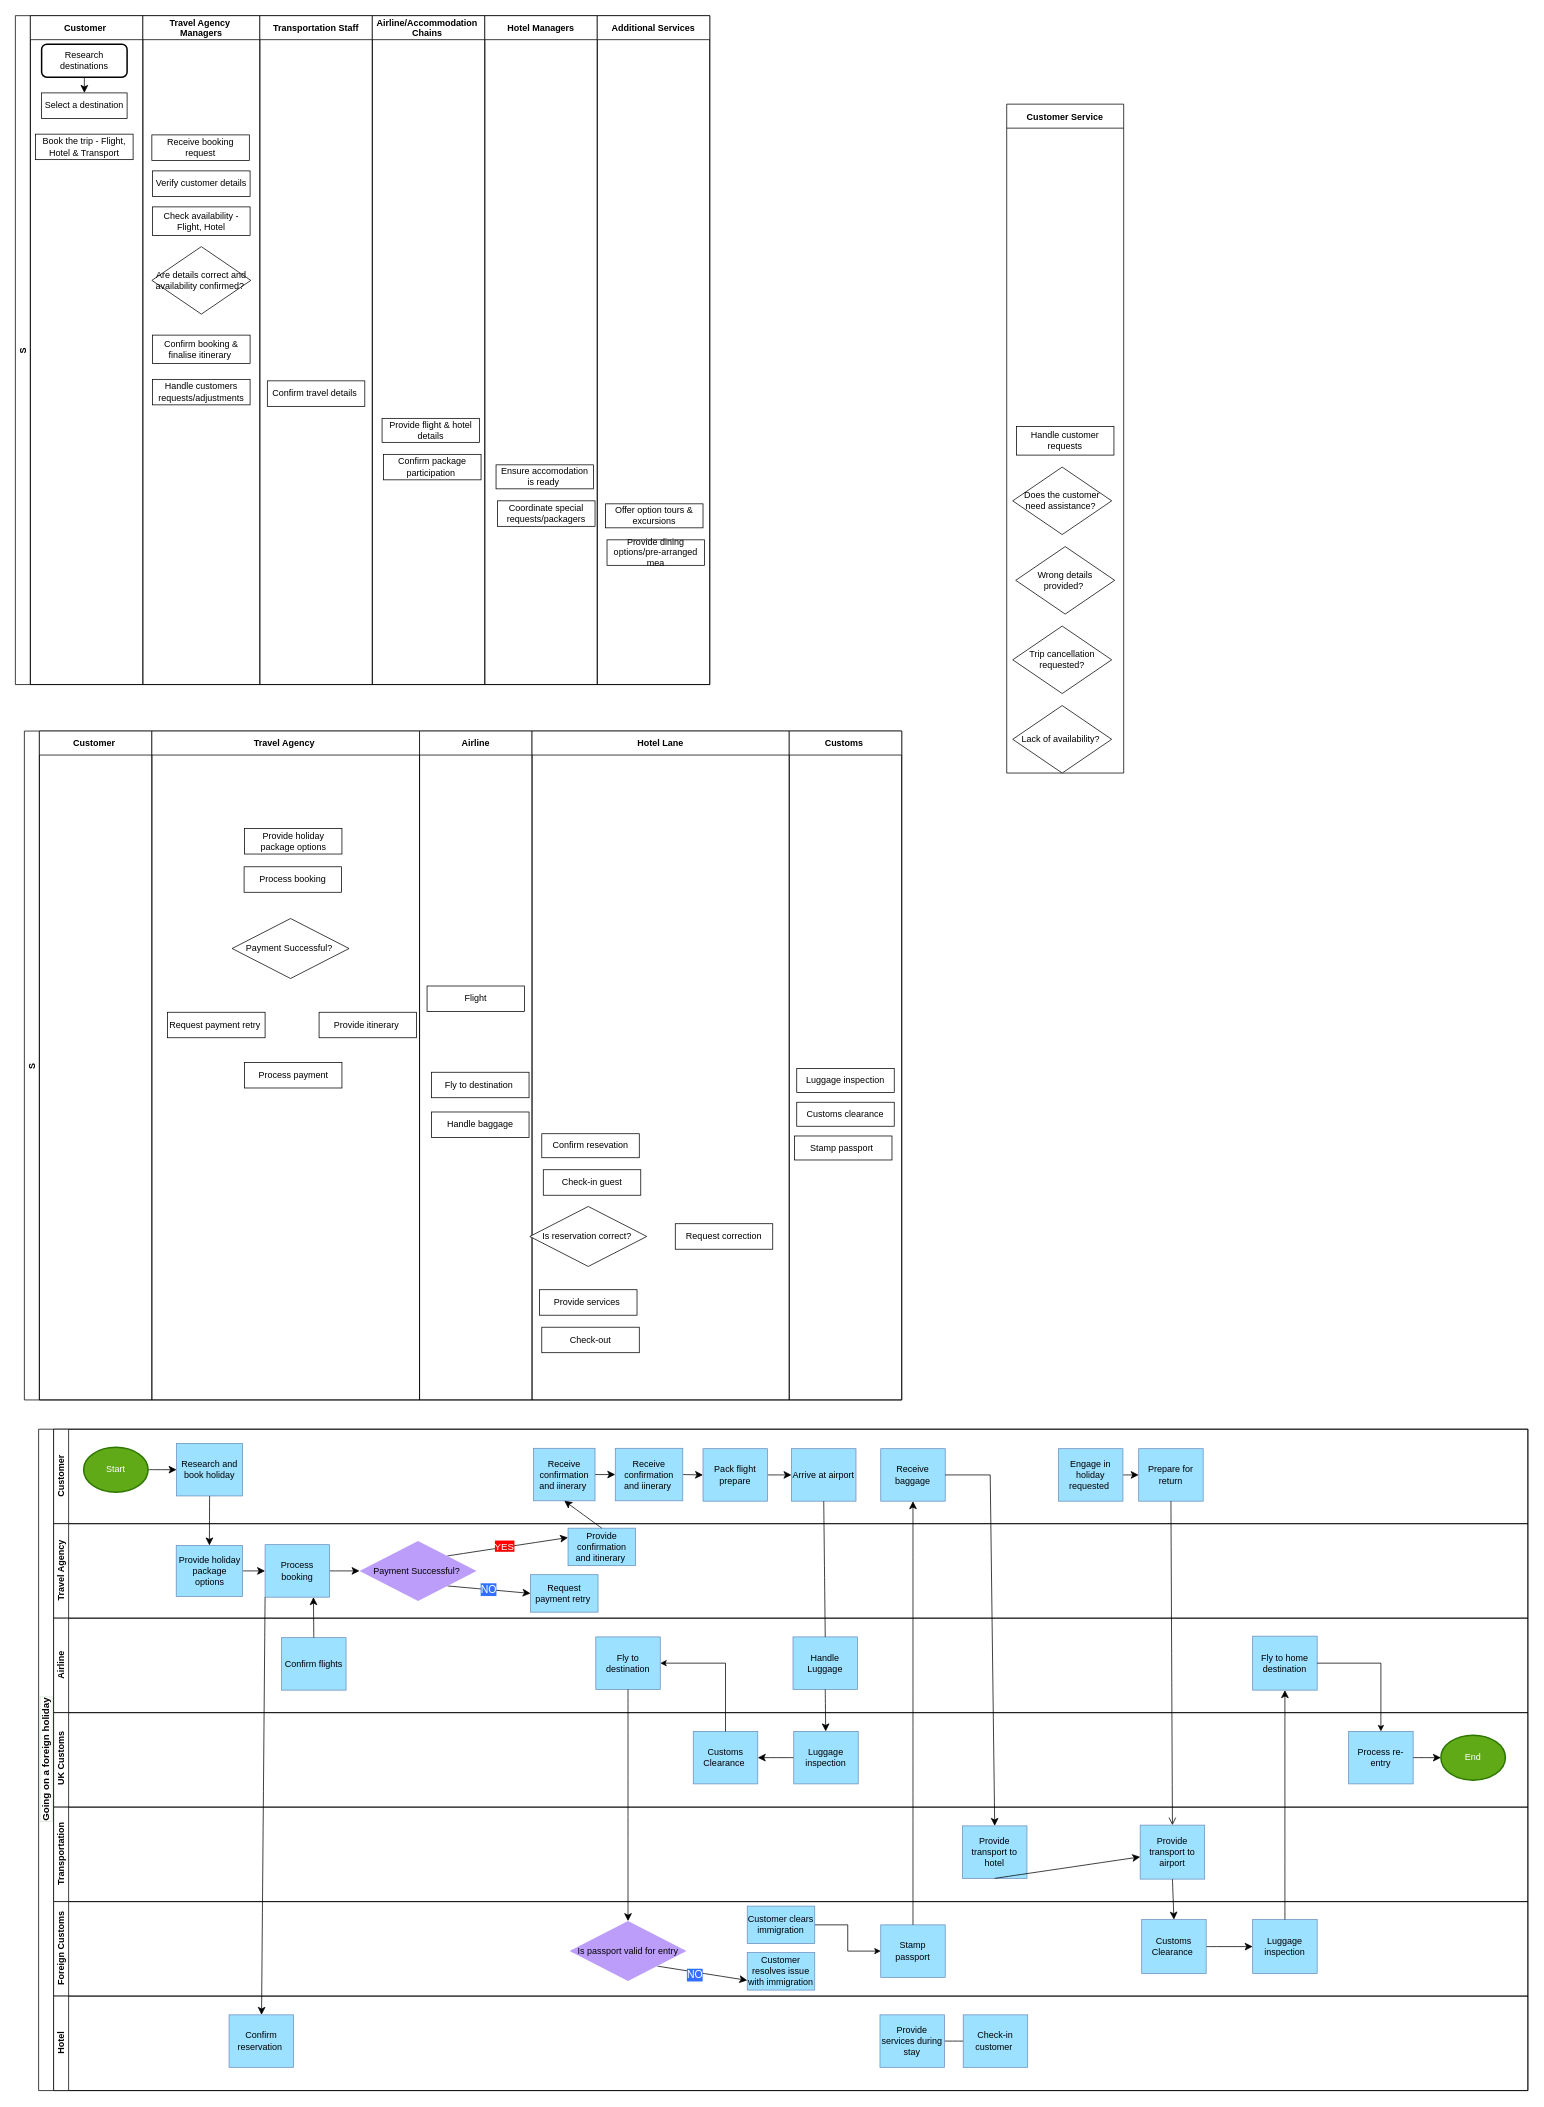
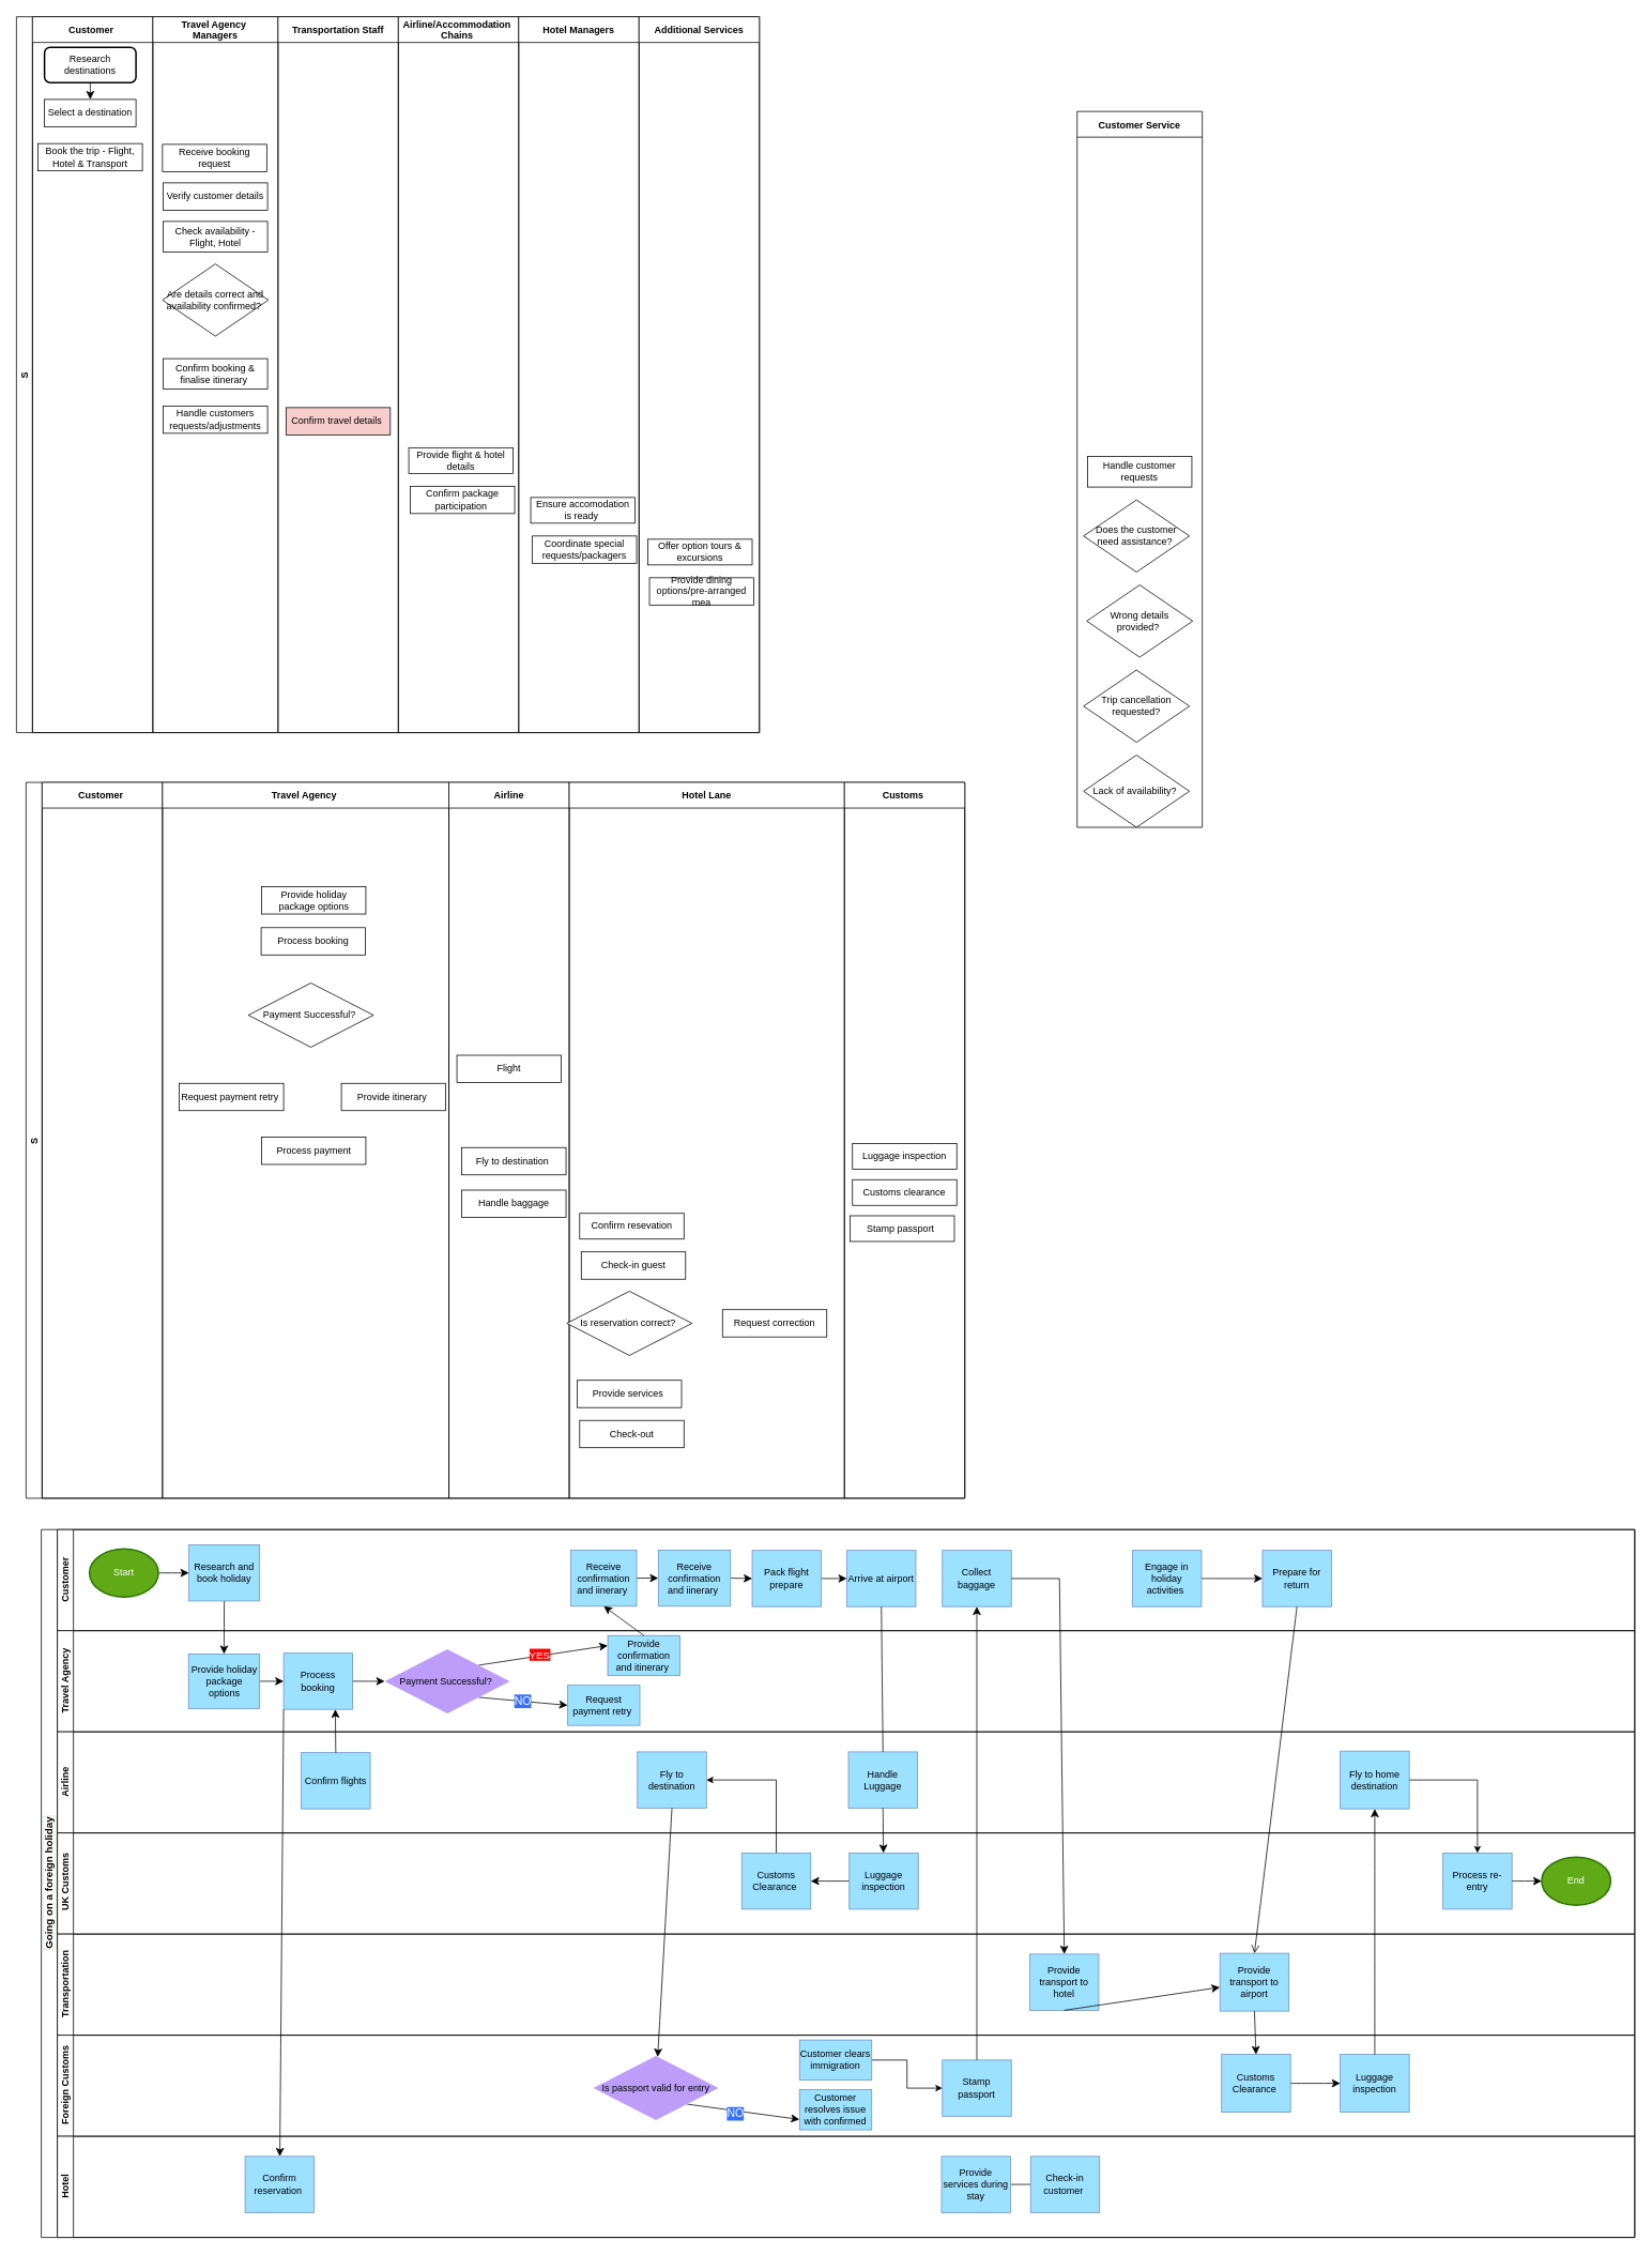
- <mxCell id="14" value="Confirm travel details&amp;nbsp;" style="rounded=0;whiteSpace=wrap;html=1;labelBackgroundColor=none;" vertex="1" parent="13"><mxGeometry x="10" y="487" width="130" height="34" as="geometry" /></mxCell>
+ <mxCell id="14" value="Confirm travel details&amp;nbsp;" style="rounded=0;whiteSpace=wrap;html=1;labelBackgroundColor=none;fillColor=#f8cecc;" vertex="1" parent="13"><mxGeometry x="10" y="487" width="130" height="34" as="geometry" /></mxCell>
- <mxCell id="63" value="Receive baggage" style="rounded=0;whiteSpace=wrap;html=1;labelBackgroundColor=none;fillColor=#9CE1FF;strokeColor=#6c8ebf;gradientColor=none;" vertex="1" parent="52"><mxGeometry x="1103" y="26" width="86" height="70" as="geometry" /></mxCell>
+ <mxCell id="63" value="Collect baggage" style="rounded=0;whiteSpace=wrap;html=1;labelBackgroundColor=none;fillColor=#9CE1FF;strokeColor=#6c8ebf;gradientColor=none;" vertex="1" parent="52"><mxGeometry x="1103" y="26" width="86" height="70" as="geometry" /></mxCell>
- <mxCell id="65" value="Engage in holiday requested&amp;nbsp;" style="rounded=0;whiteSpace=wrap;html=1;labelBackgroundColor=none;fillColor=#9CE1FF;strokeColor=#6c8ebf;gradientColor=none;" vertex="1" parent="52"><mxGeometry x="1340" y="26" width="86" height="70" as="geometry" /></mxCell>
+ <mxCell id="65" value="Engage in holiday activities&amp;nbsp;" style="rounded=0;whiteSpace=wrap;html=1;labelBackgroundColor=none;fillColor=#9CE1FF;strokeColor=#6c8ebf;gradientColor=none;" vertex="1" parent="52"><mxGeometry x="1340" y="26" width="86" height="70" as="geometry" /></mxCell>
- <mxCell id="66" value="Prepare for return" style="rounded=0;whiteSpace=wrap;html=1;labelBackgroundColor=none;fillColor=#9CE1FF;strokeColor=#6c8ebf;gradientColor=none;" vertex="1" parent="52"><mxGeometry x="1447" y="26" width="86" height="70" as="geometry" /></mxCell>
+ <mxCell id="66" value="Prepare for return" style="rounded=0;whiteSpace=wrap;html=1;labelBackgroundColor=none;fillColor=#9CE1FF;strokeColor=#6c8ebf;gradientColor=none;" vertex="1" parent="52"><mxGeometry x="1502" y="26" width="86" height="70" as="geometry" /></mxCell>
- <mxCell id="106" value="Is passport valid for entry" style="rhombus;whiteSpace=wrap;html=1;fillColor=#BC9EFA;fontColor=#000000;strokeColor=none;" vertex="1" parent="103"><mxGeometry x="688" y="26" width="156" height="80" as="geometry" /></mxCell>
+ <mxCell id="106" value="Is passport valid for entry" style="rhombus;whiteSpace=wrap;html=1;fillColor=#BC9EFA;fontColor=#000000;strokeColor=none;" vertex="1" parent="103"><mxGeometry x="668" y="26" width="156" height="80" as="geometry" /></mxCell>
- <mxCell id="107" value="Customer resolves issue with immigration" style="rounded=0;whiteSpace=wrap;html=1;labelBackgroundColor=none;fillColor=#9CE1FF;strokeColor=#6c8ebf;gradientColor=none;movable=1;resizable=1;rotatable=1;deletable=1;editable=1;locked=0;connectable=1;" vertex="1" parent="103"><mxGeometry x="925" y="68" width="90" height="50" as="geometry" /></mxCell>
+ <mxCell id="107" value="Customer resolves issue with confirmed" style="rounded=0;whiteSpace=wrap;html=1;labelBackgroundColor=none;fillColor=#9CE1FF;strokeColor=#6c8ebf;gradientColor=none;movable=1;resizable=1;rotatable=1;deletable=1;editable=1;locked=0;connectable=1;" vertex="1" parent="103"><mxGeometry x="925" y="68" width="90" height="50" as="geometry" /></mxCell>
